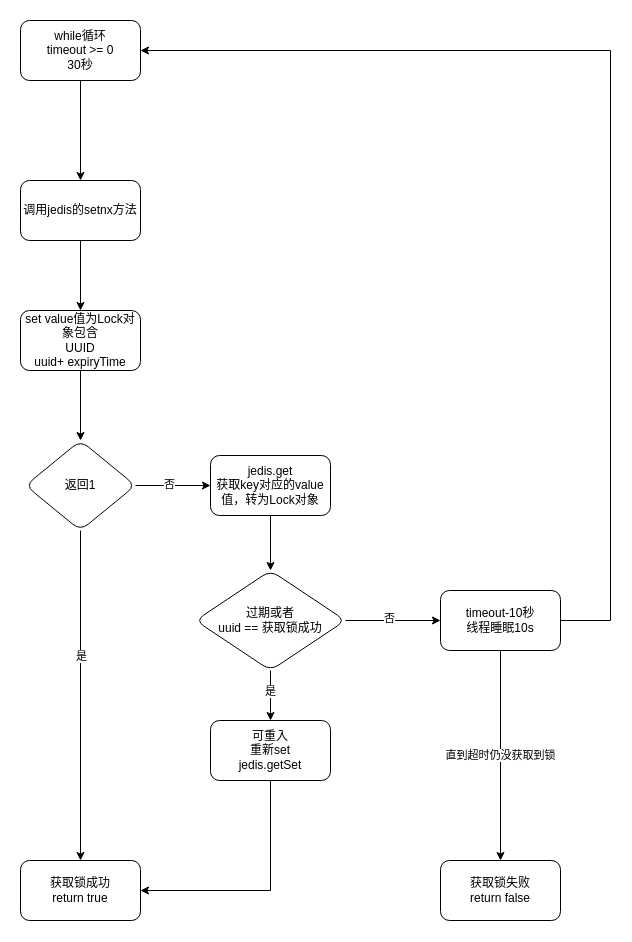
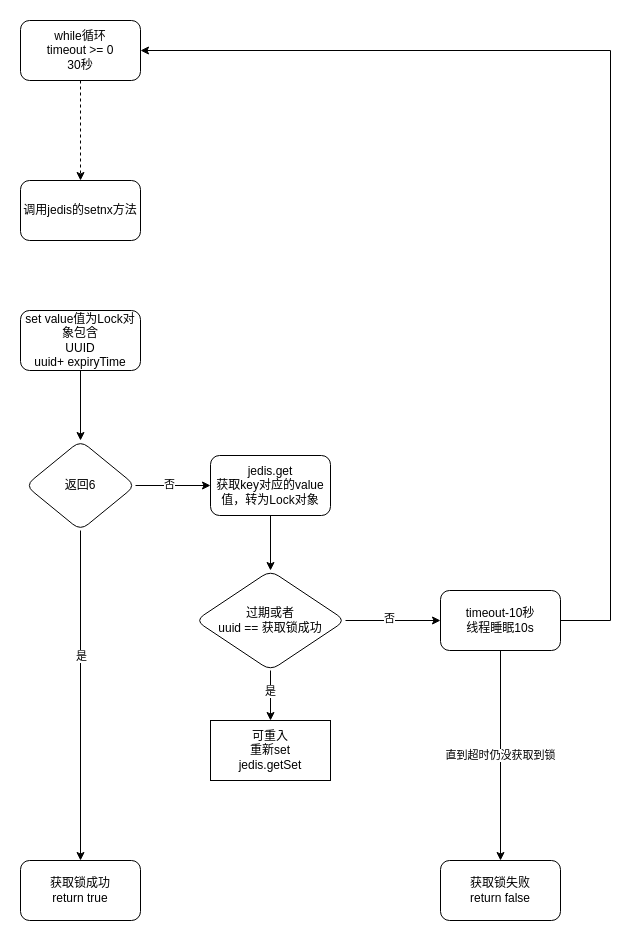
- <mxCell id="21" style="edgeStyle=orthogonalEdgeStyle;rounded=0;orthogonalLoop=1;jettySize=auto;html=1;" edge="1" parent="1" source="22" target="3"><mxGeometry relative="1" as="geometry" /></mxCell>
+ <mxCell id="21" style="edgeStyle=orthogonalEdgeStyle;rounded=0;orthogonalLoop=1;jettySize=auto;html=1;dashed=1;" edge="1" parent="1" source="22" target="3"><mxGeometry relative="1" as="geometry" /></mxCell>
- <mxCell id="2" value="" style="edgeStyle=orthogonalEdgeStyle;rounded=0;orthogonalLoop=1;jettySize=auto;html=1;" edge="1" parent="1" source="3" target="13"><mxGeometry relative="1" as="geometry" /></mxCell>
- <mxCell id="8" value="返回1" style="rhombus;whiteSpace=wrap;html=1;rounded=1;" vertex="1" parent="1"><mxGeometry x="25" y="440" width="110" height="90" as="geometry" /></mxCell>
+ <mxCell id="8" value="返回6" style="rhombus;whiteSpace=wrap;html=1;rounded=1;" vertex="1" parent="1"><mxGeometry x="25" y="440" width="110" height="90" as="geometry" /></mxCell>
- <mxCell id="20" value="可重入&lt;br&gt;重新set&lt;br&gt;jedis.getSet" style="whiteSpace=wrap;html=1;rounded=1;" vertex="1" parent="1"><mxGeometry x="210" y="720" width="120" height="60" as="geometry" /></mxCell>
+ <mxCell id="20" value="可重入&lt;br&gt;重新set&lt;br&gt;jedis.getSet" style="whiteSpace=wrap;html=1;rounded=0;" vertex="1" parent="1"><mxGeometry x="210" y="720" width="120" height="60" as="geometry" /></mxCell>
- <mxCell id="19" style="edgeStyle=orthogonalEdgeStyle;rounded=0;orthogonalLoop=1;jettySize=auto;html=1;entryX=1;entryY=0.5;entryDx=0;entryDy=0;" edge="1" parent="1" source="20" target="9"><mxGeometry relative="1" as="geometry"><Array as="points"><mxPoint x="270" y="890" /></Array></mxGeometry></mxCell>
